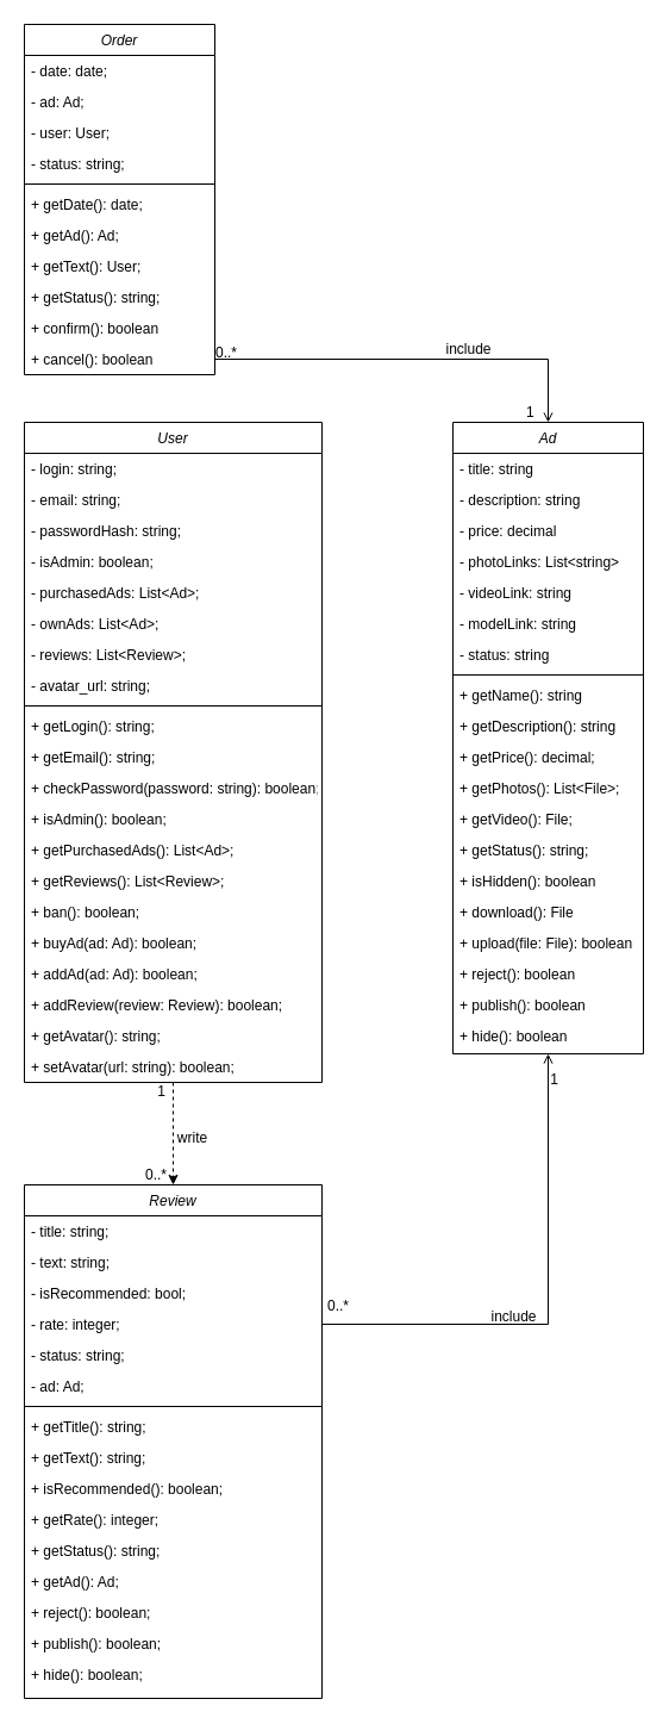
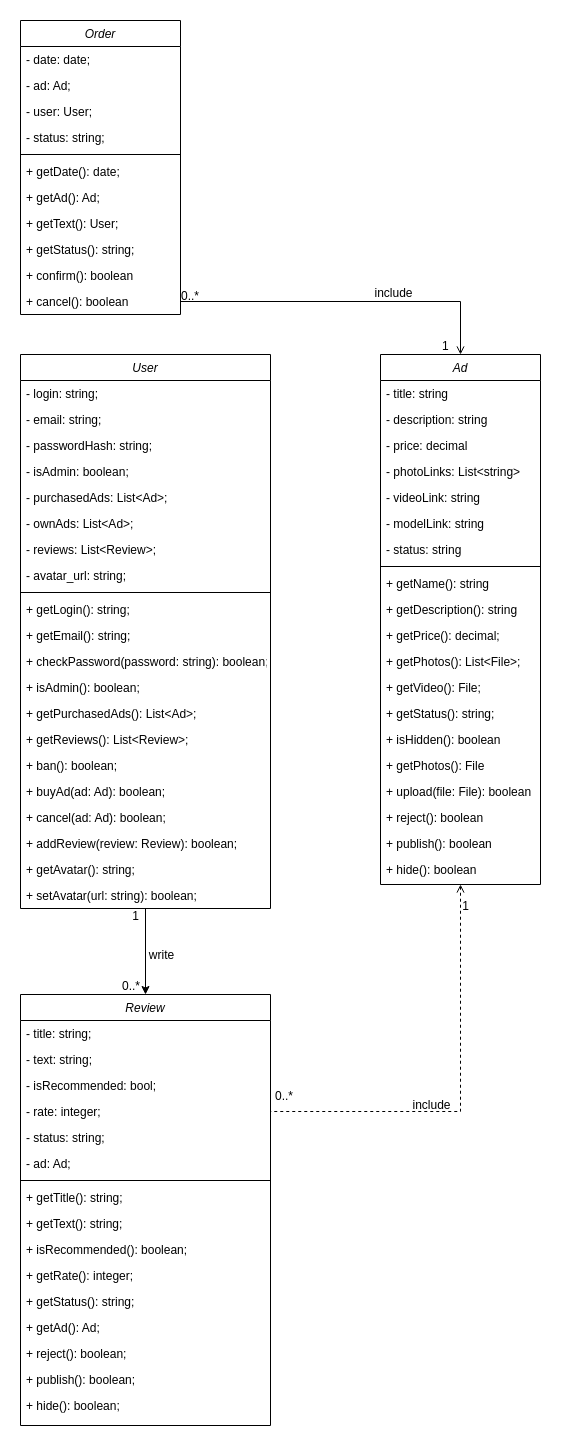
- <mxCell id="40" value="+ download(): File" style="text;align=left;verticalAlign=top;spacingLeft=4;spacingRight=4;overflow=hidden;rotatable=0;points=[[0,0.5],[1,0.5]];portConstraint=eastwest;" parent="24" vertex="1"><mxGeometry y="398" width="160" height="26" as="geometry" /></mxCell>
+ <mxCell id="40" value="+ getPhotos(): File" style="text;align=left;verticalAlign=top;spacingLeft=4;spacingRight=4;overflow=hidden;rotatable=0;points=[[0,0.5],[1,0.5]];portConstraint=eastwest;" parent="24" vertex="1"><mxGeometry y="398" width="160" height="26" as="geometry" /></mxCell>
- <mxCell id="20" value="+ addAd(ad: Ad): boolean;" style="text;align=left;verticalAlign=top;spacingLeft=4;spacingRight=4;overflow=hidden;rotatable=0;points=[[0,0.5],[1,0.5]];portConstraint=eastwest;" parent="2" vertex="1"><mxGeometry y="450" width="250" height="26" as="geometry" /></mxCell>
+ <mxCell id="20" value="+ cancel(ad: Ad): boolean;" style="text;align=left;verticalAlign=top;spacingLeft=4;spacingRight=4;overflow=hidden;rotatable=0;points=[[0,0.5],[1,0.5]];portConstraint=eastwest;" parent="2" vertex="1"><mxGeometry y="450" width="250" height="26" as="geometry" /></mxCell>
- <mxCell id="62" value="" style="endArrow=classic;shadow=0;strokeWidth=1;rounded=0;endFill=1;edgeStyle=elbowEdgeStyle;elbow=vertical;entryX=0.5;entryY=0;entryDx=0;entryDy=0;startArrow=none;startFill=0;dashed=1;" parent="1" source="2" target="45" edge="1"><mxGeometry x="0.5" y="41" relative="1" as="geometry"><mxPoint x="310" y="814" as="sourcePoint" /><mxPoint x="300" y="771" as="targetPoint" /><mxPoint x="-40" y="32" as="offset" /><Array as="points"><mxPoint x="145" y="854" /><mxPoint x="260" y="731" /><mxPoint x="220" y="641" /></Array></mxGeometry></mxCell>
+ <mxCell id="62" value="" style="endArrow=classic;shadow=0;strokeWidth=1;rounded=0;endFill=1;edgeStyle=elbowEdgeStyle;elbow=vertical;entryX=0.5;entryY=0;entryDx=0;entryDy=0;startArrow=none;startFill=0;" parent="1" source="2" target="45" edge="1"><mxGeometry x="0.5" y="41" relative="1" as="geometry"><mxPoint x="310" y="814" as="sourcePoint" /><mxPoint x="300" y="771" as="targetPoint" /><mxPoint x="-40" y="32" as="offset" /><Array as="points"><mxPoint x="145" y="854" /><mxPoint x="260" y="731" /><mxPoint x="220" y="641" /></Array></mxGeometry></mxCell>
- <mxCell id="66" value="" style="endArrow=none;shadow=0;strokeWidth=1;rounded=0;endFill=0;edgeStyle=elbowEdgeStyle;elbow=vertical;entryX=1;entryY=0.5;entryDx=0;entryDy=0;startArrow=open;startFill=0;exitX=0.5;exitY=1;exitDx=0;exitDy=0;" parent="1" source="24" target="49" edge="1"><mxGeometry x="0.5" y="41" relative="1" as="geometry"><mxPoint x="330" y="754" as="sourcePoint" /><mxPoint x="330.25" y="794.32" as="targetPoint" /><mxPoint x="-40" y="32" as="offset" /><Array as="points"><mxPoint x="380" y="1111" /><mxPoint x="445.25" y="732.32" /><mxPoint x="405.25" y="642.32" /></Array></mxGeometry></mxCell>
+ <mxCell id="66" value="" style="endArrow=none;shadow=0;strokeWidth=1;rounded=0;endFill=0;edgeStyle=elbowEdgeStyle;elbow=vertical;entryX=1;entryY=0.5;entryDx=0;entryDy=0;startArrow=open;startFill=0;exitX=0.5;exitY=1;exitDx=0;exitDy=0;dashed=1;" parent="1" source="24" target="49" edge="1"><mxGeometry x="0.5" y="41" relative="1" as="geometry"><mxPoint x="330" y="754" as="sourcePoint" /><mxPoint x="330.25" y="794.32" as="targetPoint" /><mxPoint x="-40" y="32" as="offset" /><Array as="points"><mxPoint x="380" y="1111" /><mxPoint x="445.25" y="732.32" /><mxPoint x="405.25" y="642.32" /></Array></mxGeometry></mxCell>
